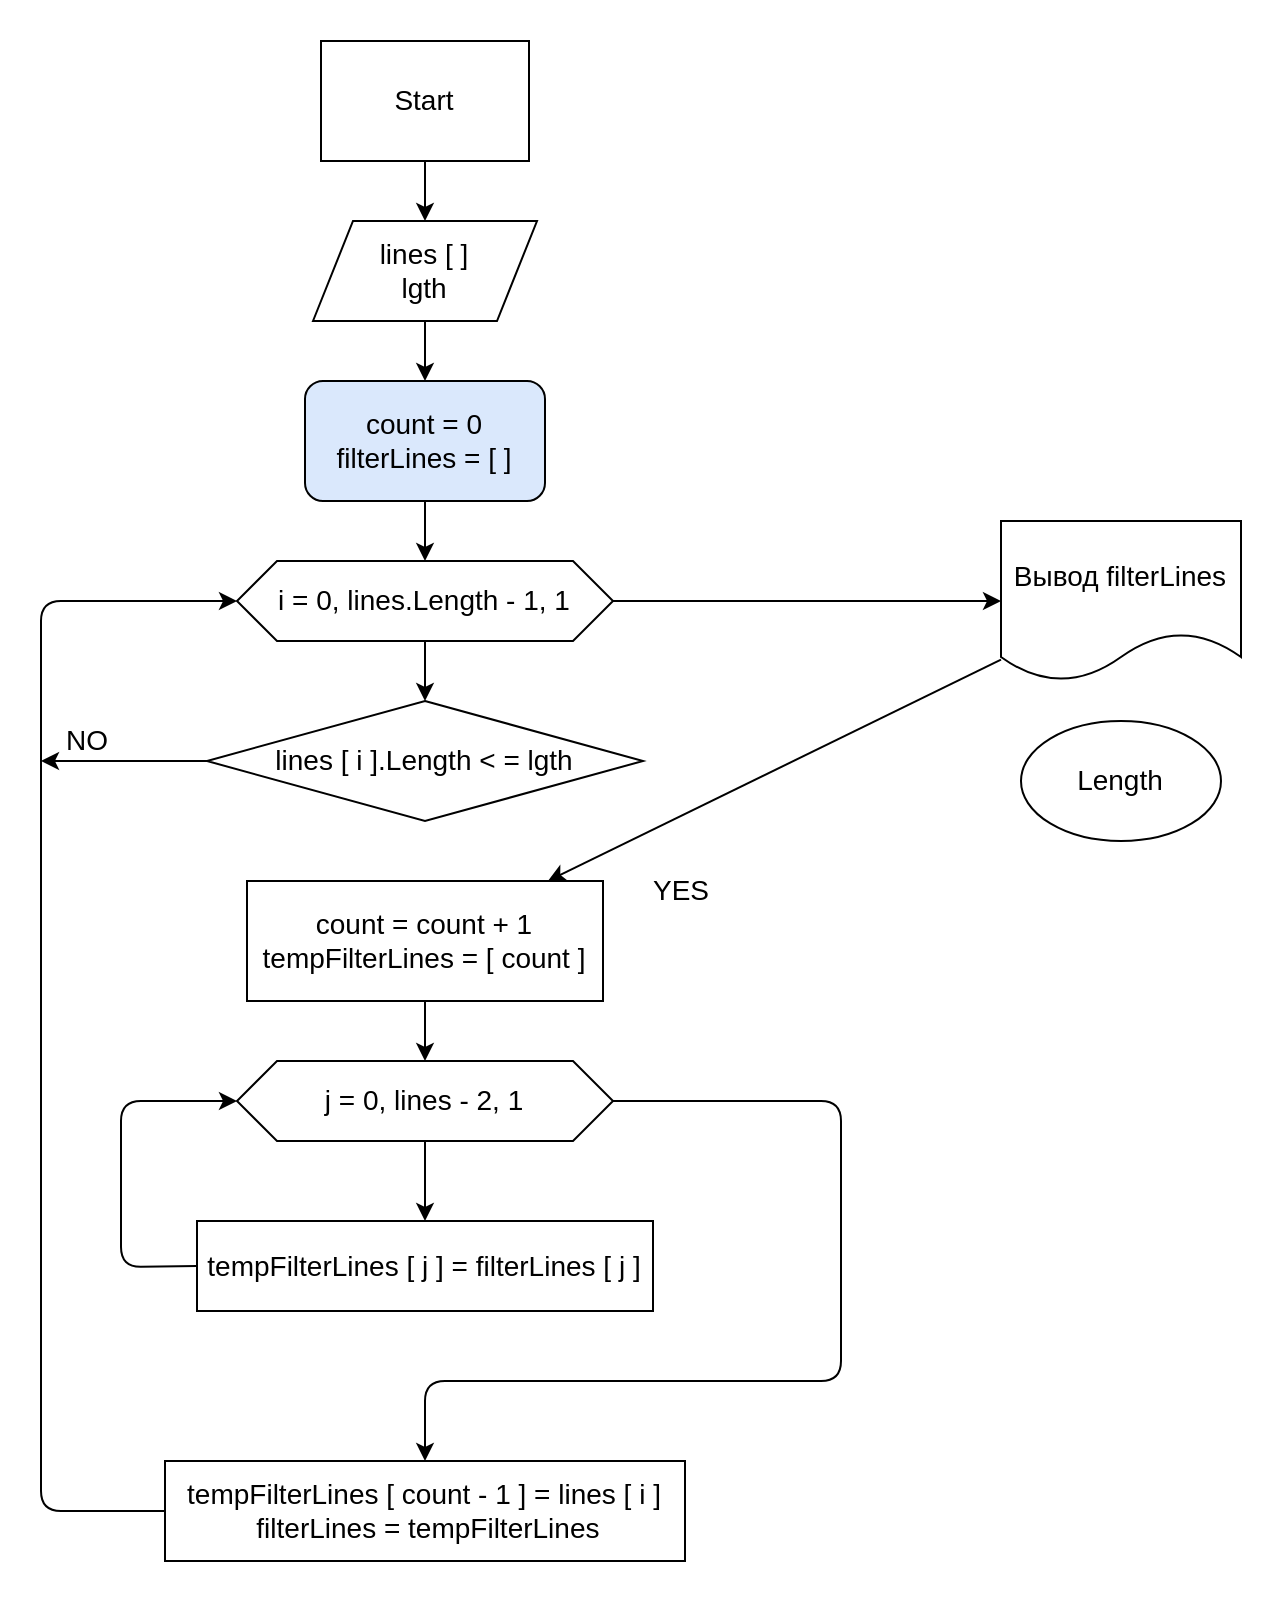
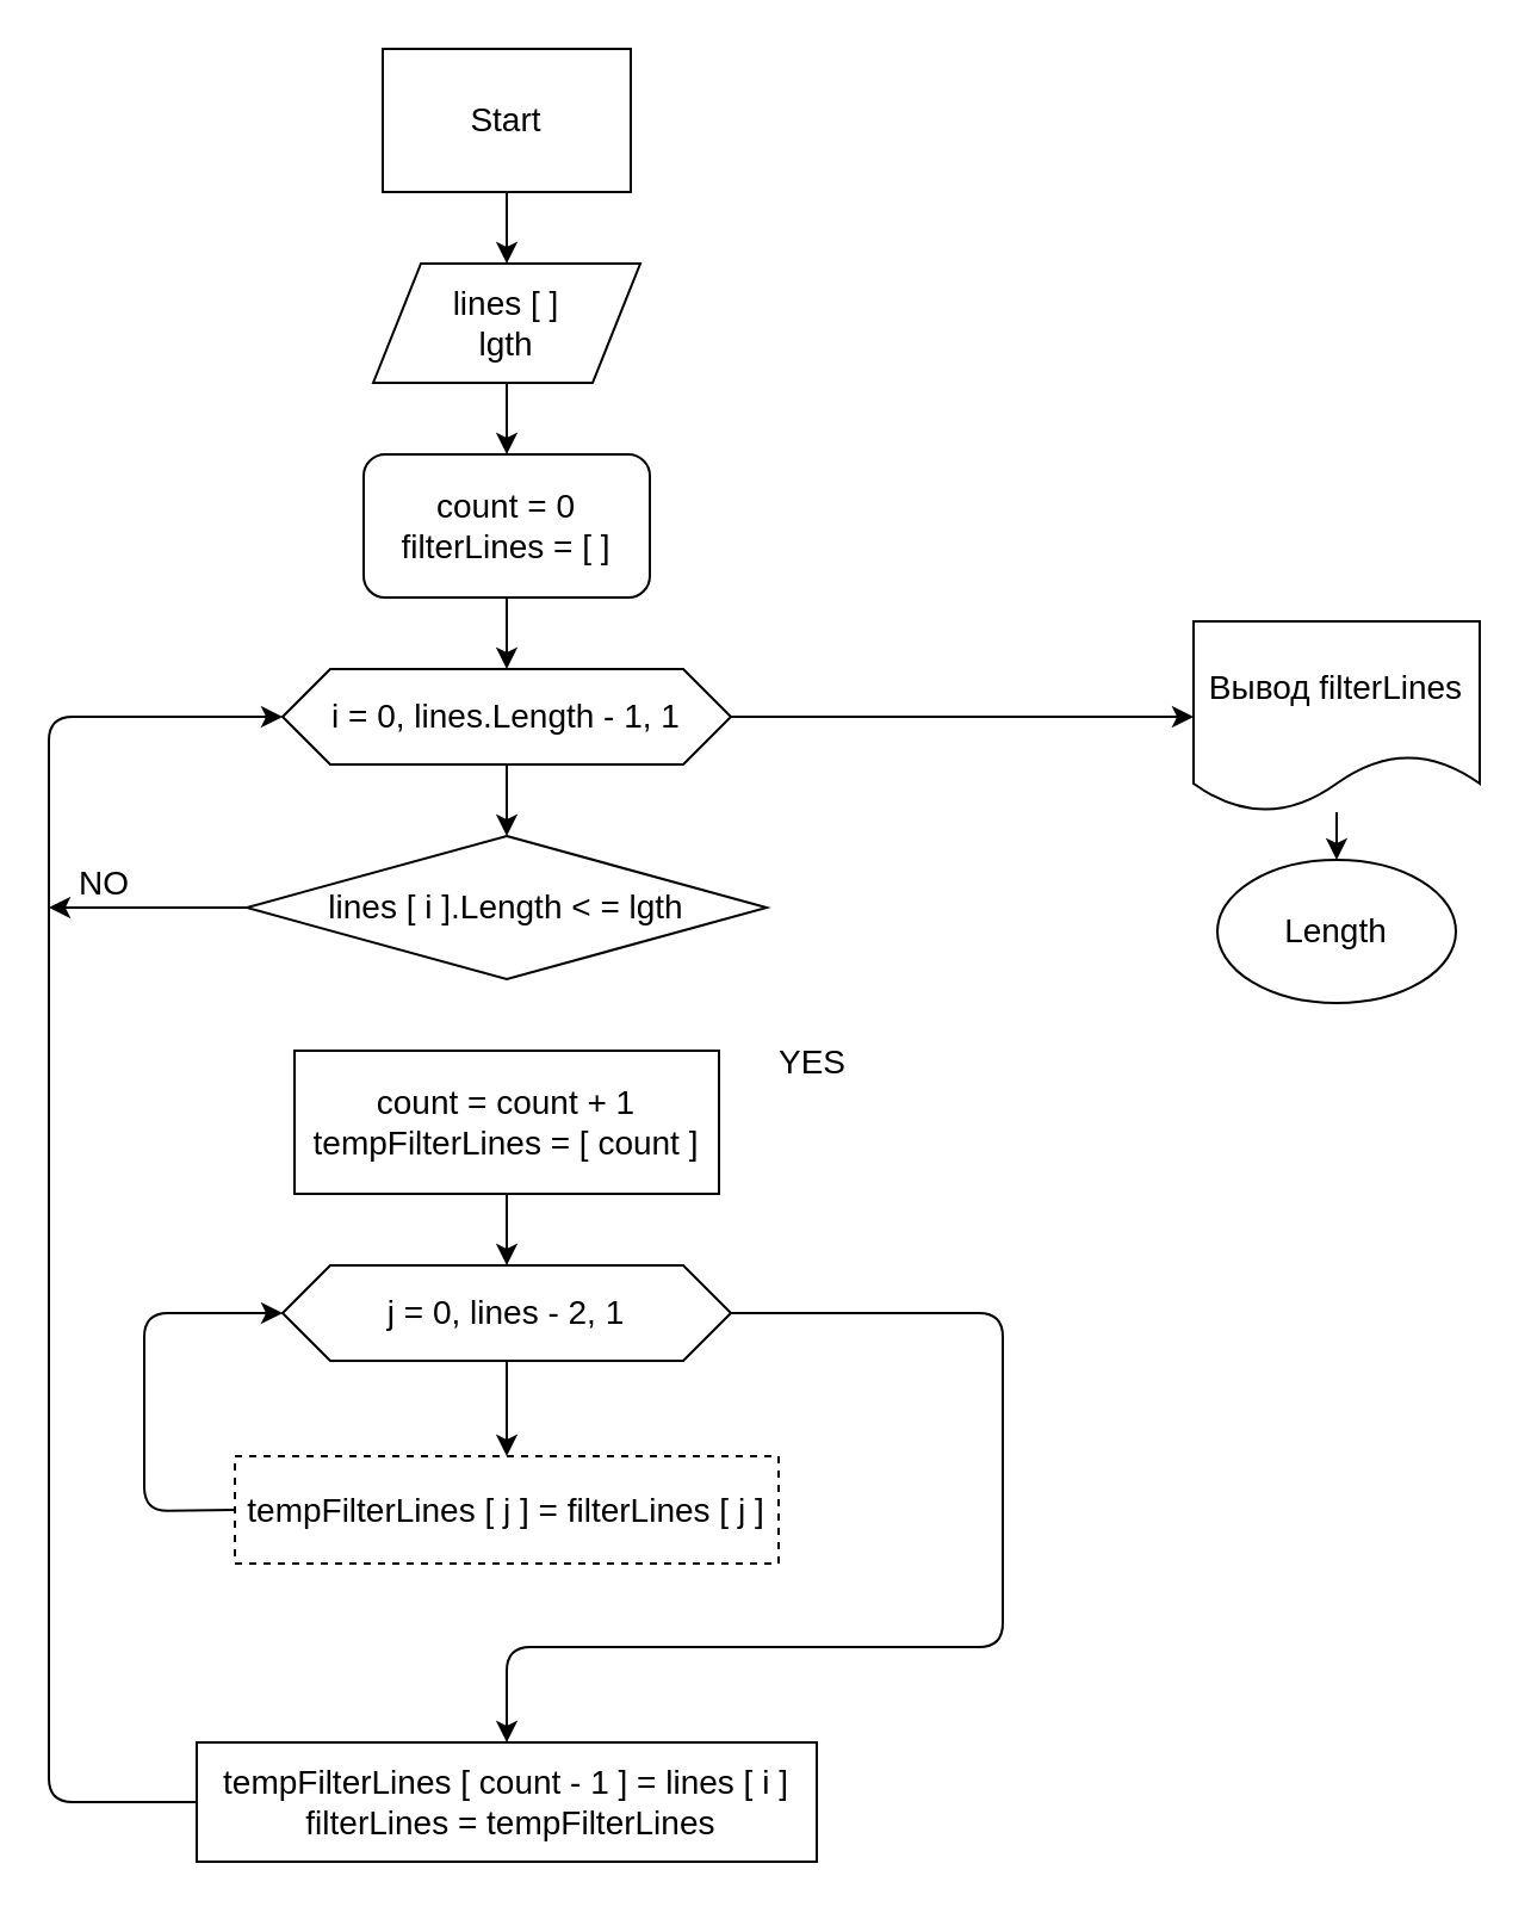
- <mxCell id="7" value="count = 0&lt;br&gt;filterLines = [ ]" style="rounded=1;whiteSpace=wrap;html=1;fontSize=14;fillColor=#dae8fc;" parent="1" vertex="1"><mxGeometry x="152" y="190" width="120" height="60" as="geometry" /></mxCell>
+ <mxCell id="7" value="count = 0&lt;br&gt;filterLines = [ ]" style="rounded=1;whiteSpace=wrap;html=1;fontSize=14;" parent="1" vertex="1"><mxGeometry x="152" y="190" width="120" height="60" as="geometry" /></mxCell>
- <mxCell id="22" value="" style="edgeStyle=none;html=1;fontSize=14;" edge="1" parent="1" source="23" target="14"><mxGeometry relative="1" as="geometry" /></mxCell>
+ <mxCell id="22" value="" style="edgeStyle=none;html=1;fontSize=14;" edge="1" parent="1" source="23" target="24"><mxGeometry relative="1" as="geometry" /></mxCell>
- <mxCell id="19" value="tempFilterLines [ j ] = filterLines [ j ]" style="rounded=0;whiteSpace=wrap;html=1;fontSize=14;" vertex="1" parent="1"><mxGeometry x="98" y="610" width="228" height="45" as="geometry" /></mxCell>
+ <mxCell id="19" value="tempFilterLines [ j ] = filterLines [ j ]" style="rounded=0;whiteSpace=wrap;html=1;fontSize=14;dashed=1;" vertex="1" parent="1"><mxGeometry x="98" y="610" width="228" height="45" as="geometry" /></mxCell>
